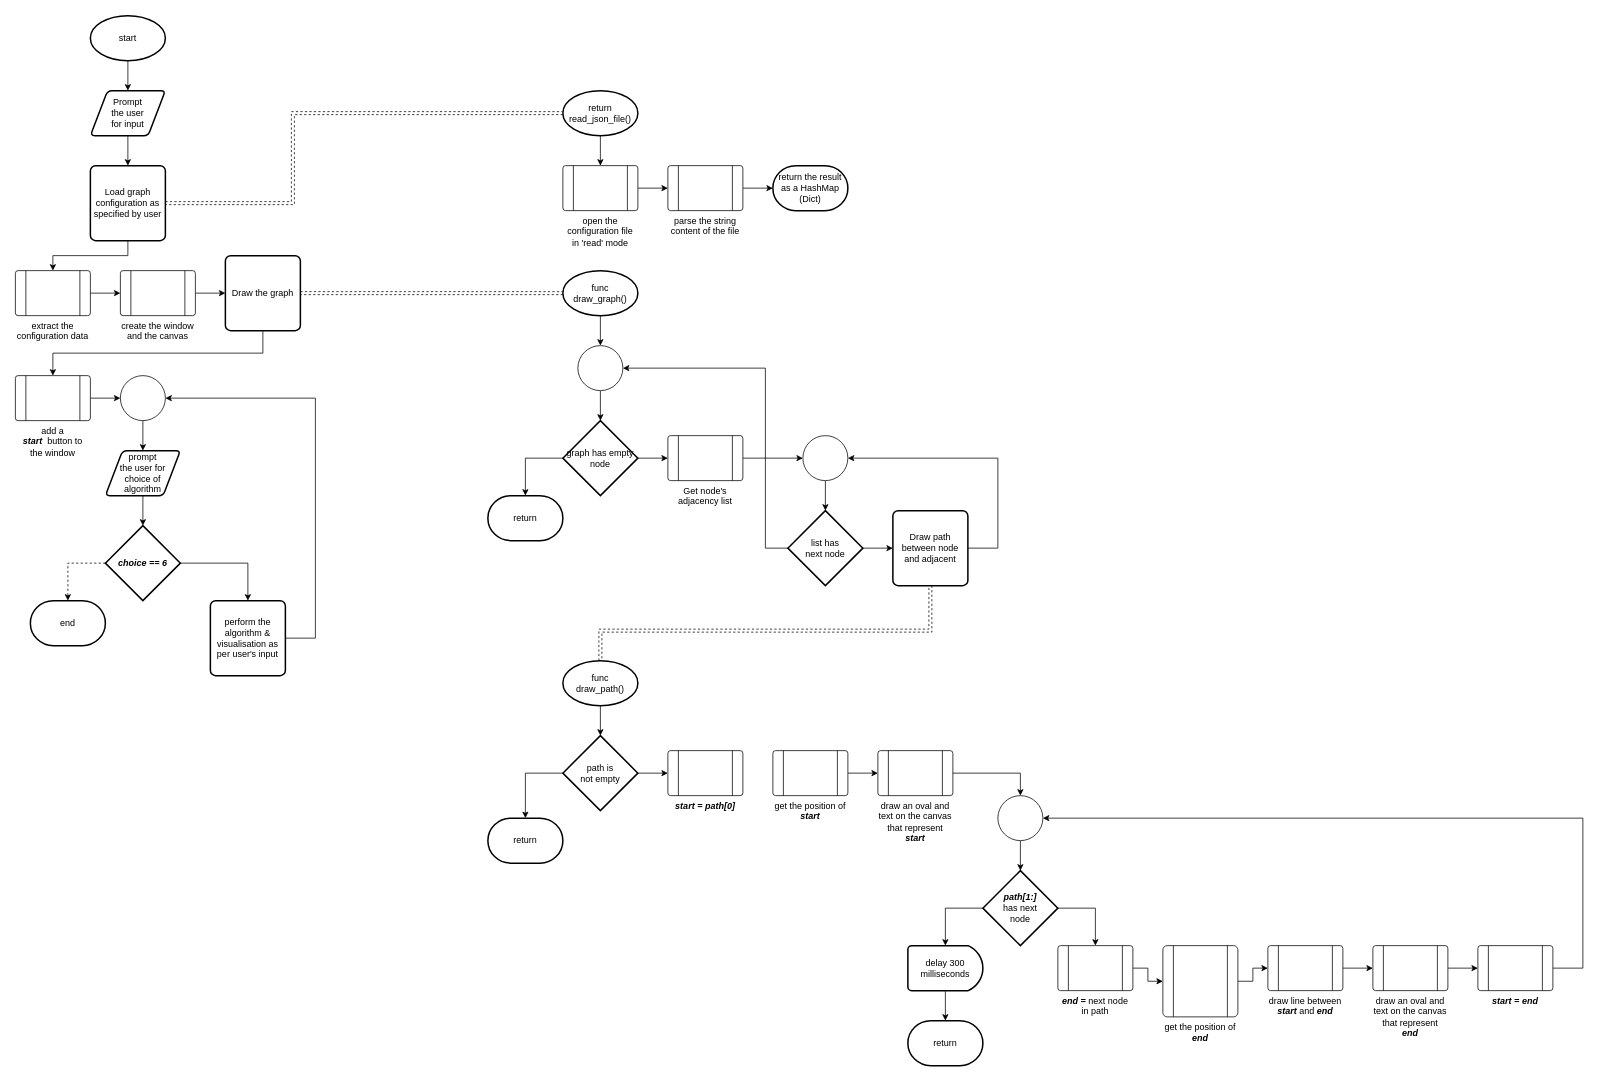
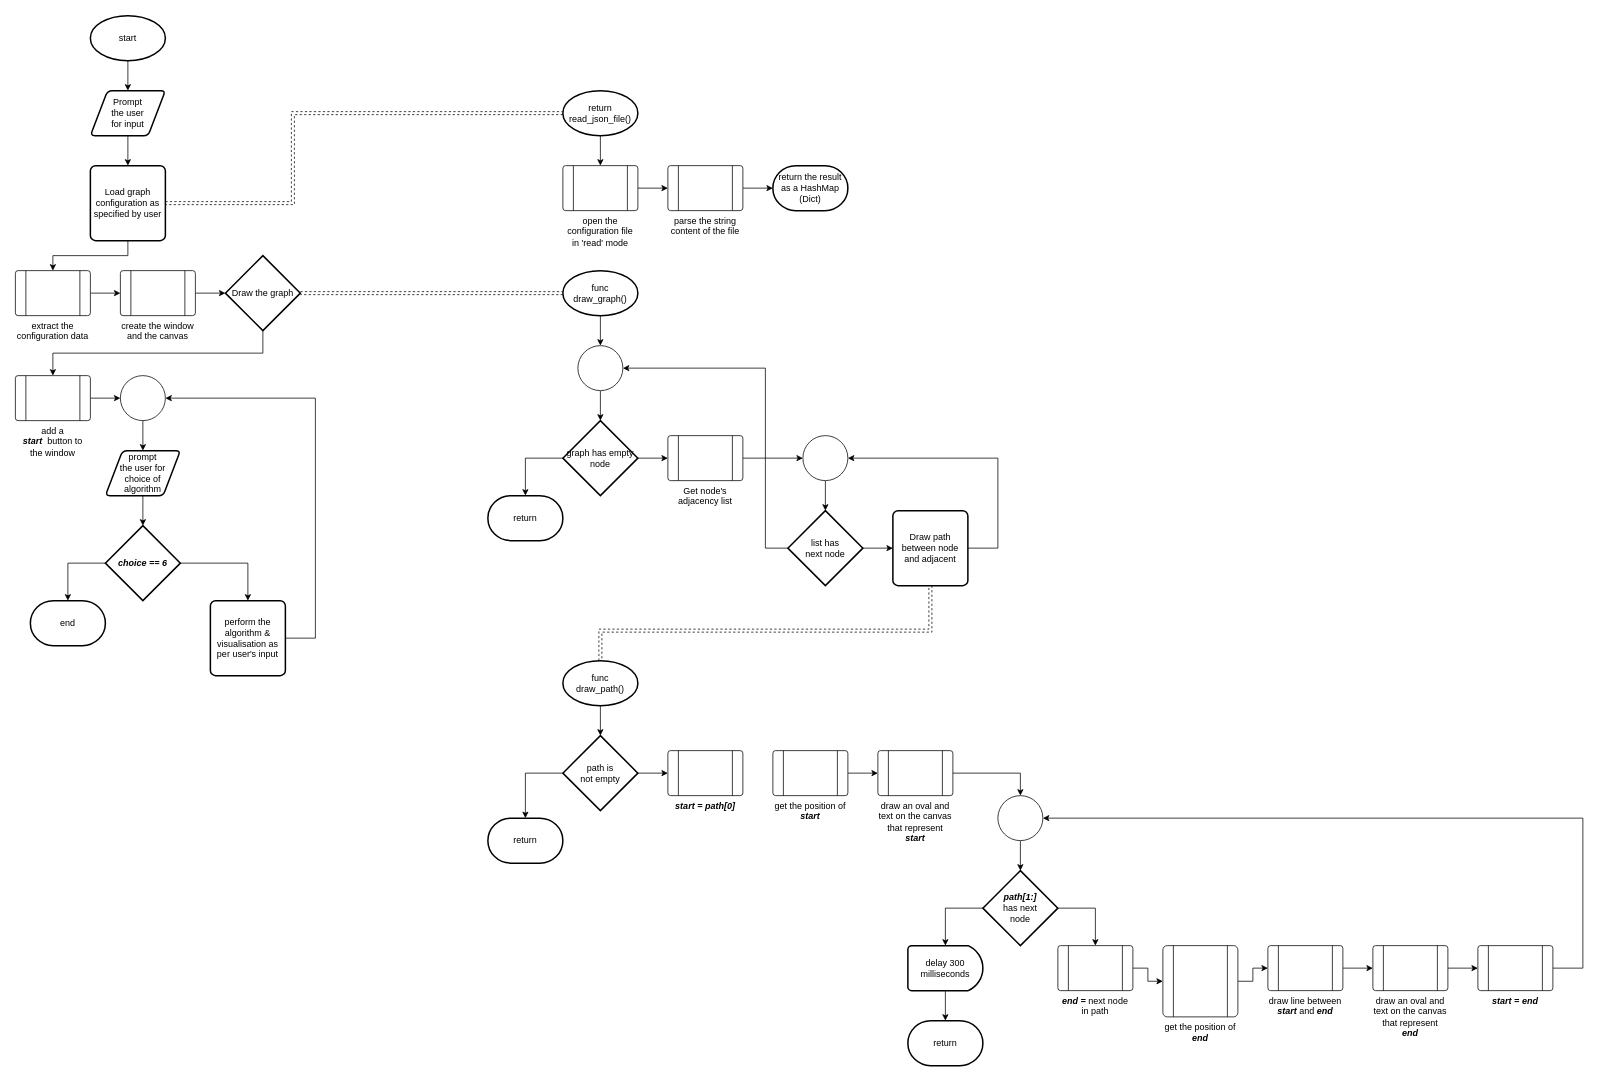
- <mxCell id="19" value="Draw the graph" style="rounded=1;whiteSpace=wrap;html=1;absoluteArcSize=1;arcSize=14;strokeWidth=2;" vertex="1" parent="1"><mxGeometry x="300" y="340" width="100" height="100" as="geometry" /></mxCell>
+ <mxCell id="19" value="Draw the graph" style="rhombus;whiteSpace=wrap;html=1;absoluteArcSize=1;arcSize=14;strokeWidth=2;" vertex="1" parent="1"><mxGeometry x="300" y="340" width="100" height="100" as="geometry" /></mxCell>
- <mxCell id="73" style="edgeStyle=orthogonalEdgeStyle;rounded=0;orthogonalLoop=1;jettySize=auto;html=1;dashed=1;" edge="1" parent="1" source="75" target="76"><mxGeometry relative="1" as="geometry"><Array as="points"><mxPoint x="90" y="750" /></Array></mxGeometry></mxCell>
+ <mxCell id="73" style="edgeStyle=orthogonalEdgeStyle;rounded=0;orthogonalLoop=1;jettySize=auto;html=1;" edge="1" parent="1" source="75" target="76"><mxGeometry relative="1" as="geometry"><Array as="points"><mxPoint x="90" y="750" /></Array></mxGeometry></mxCell>
